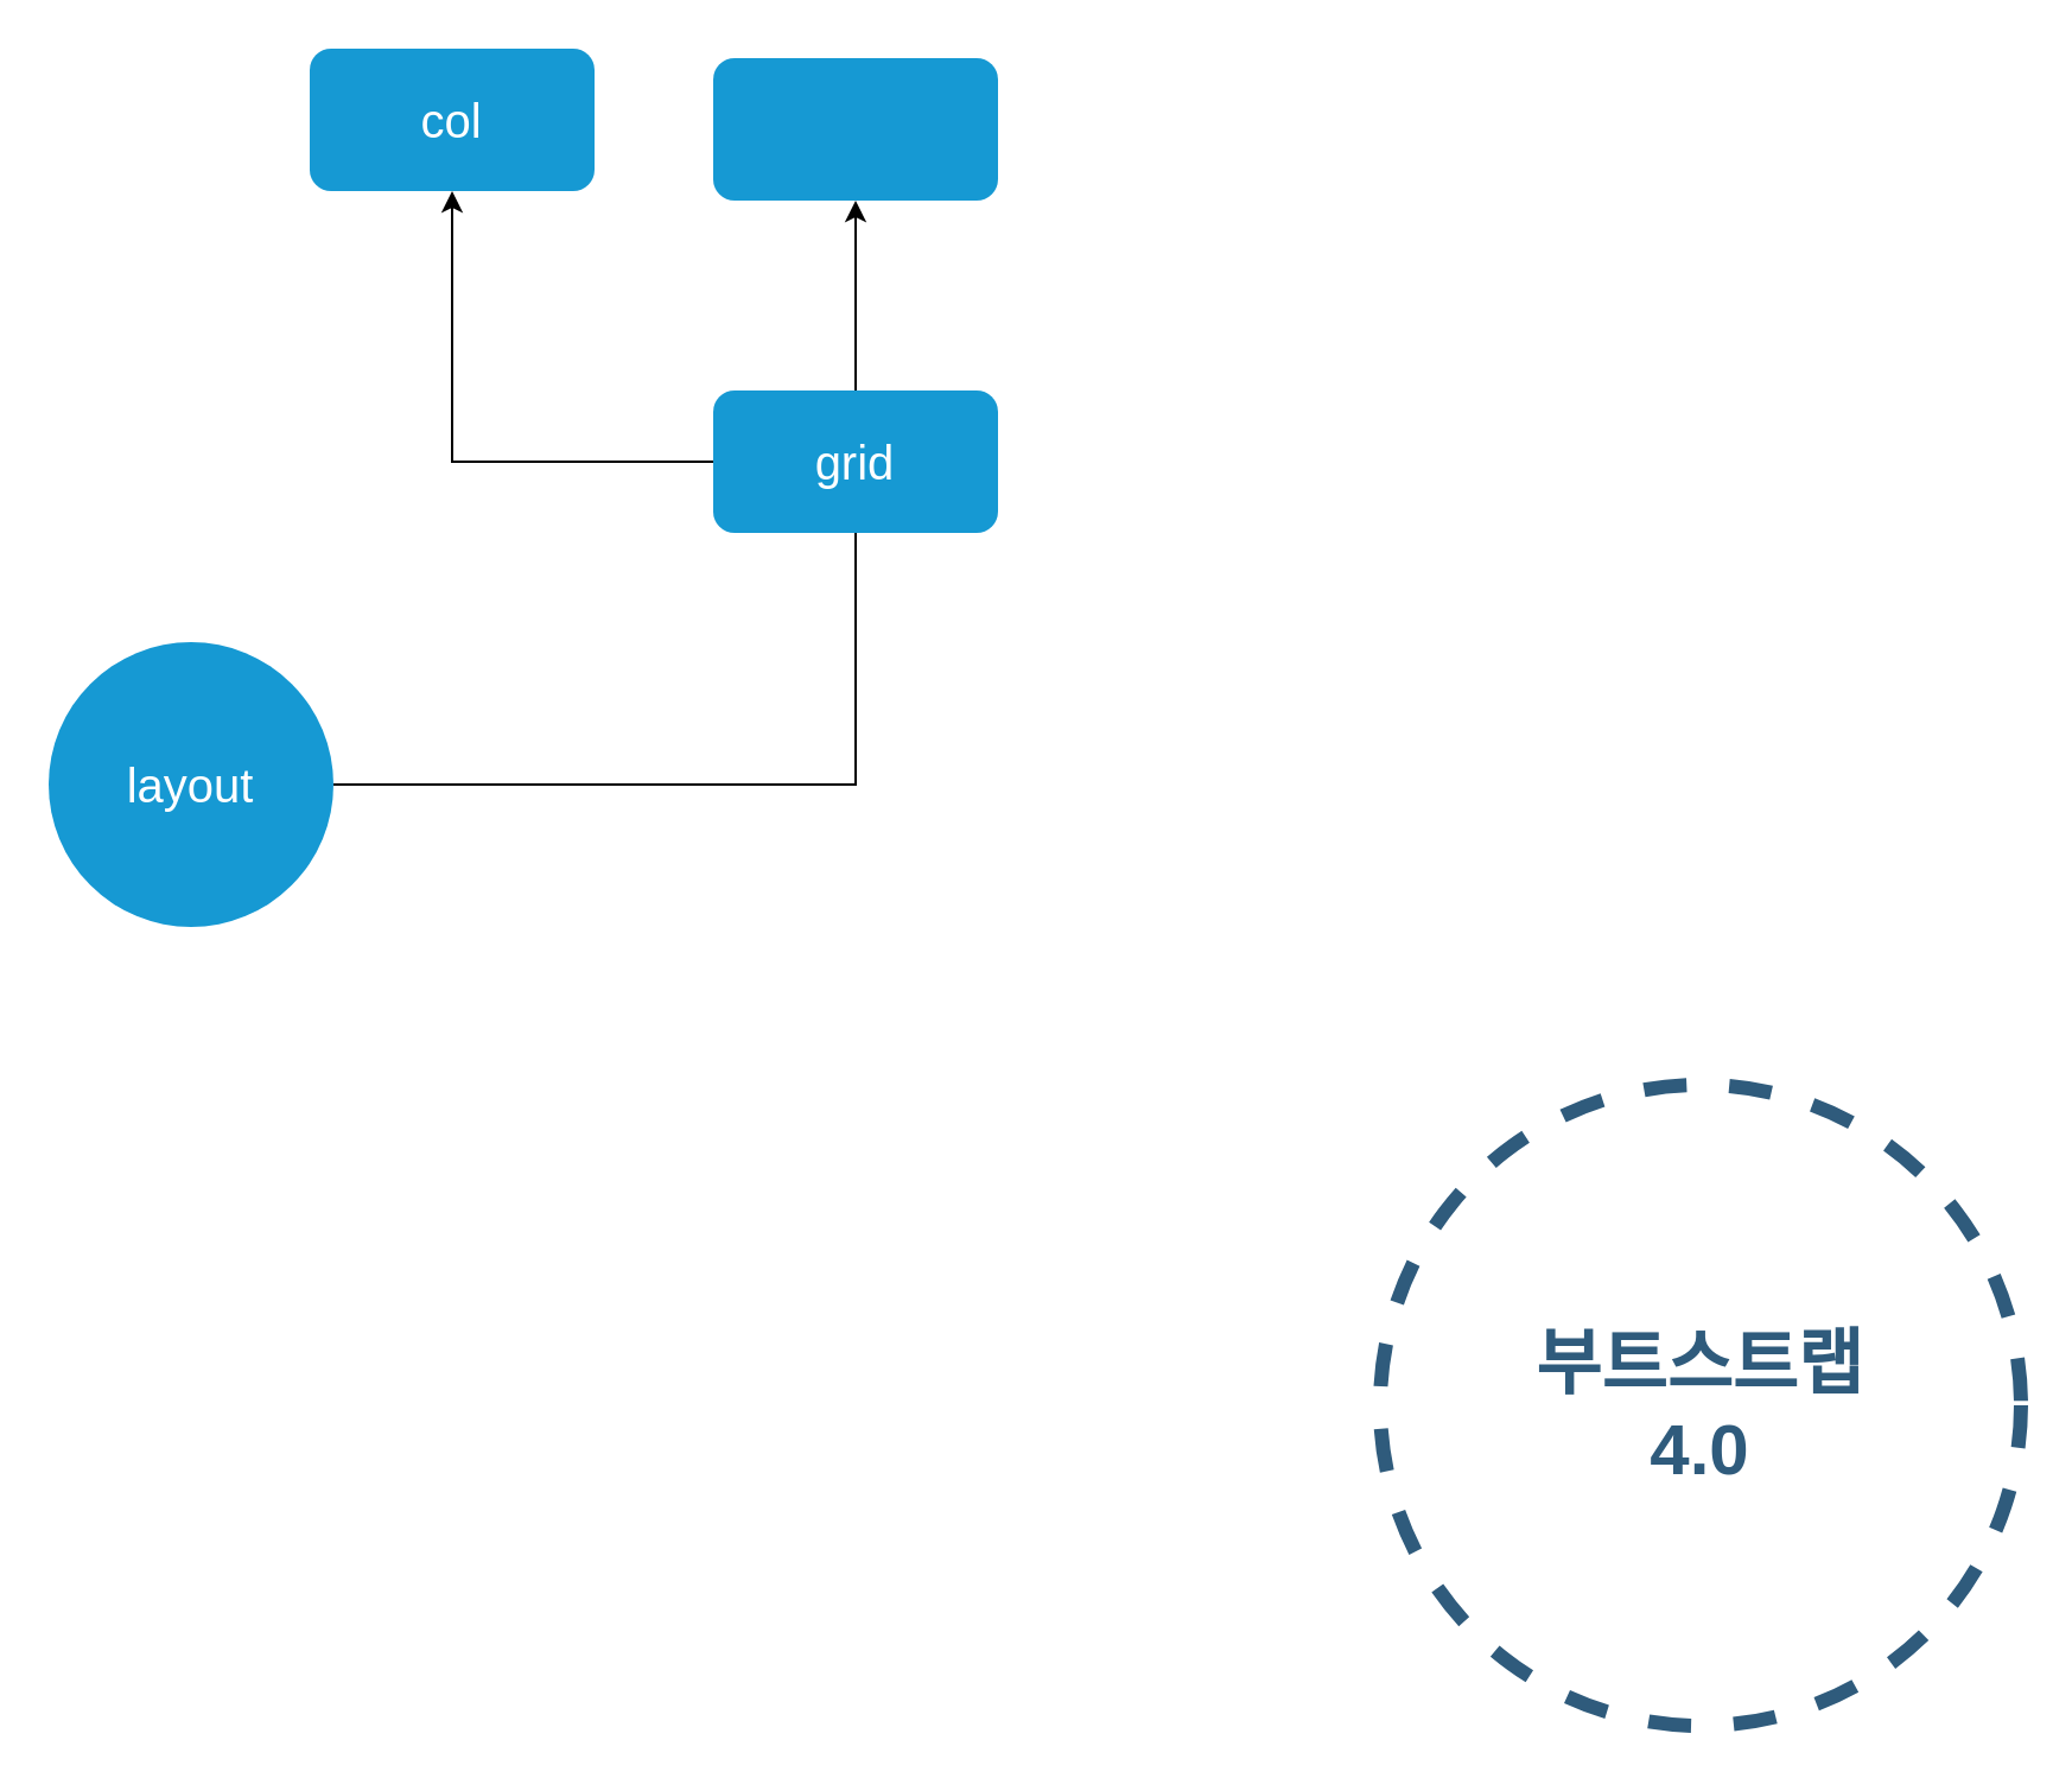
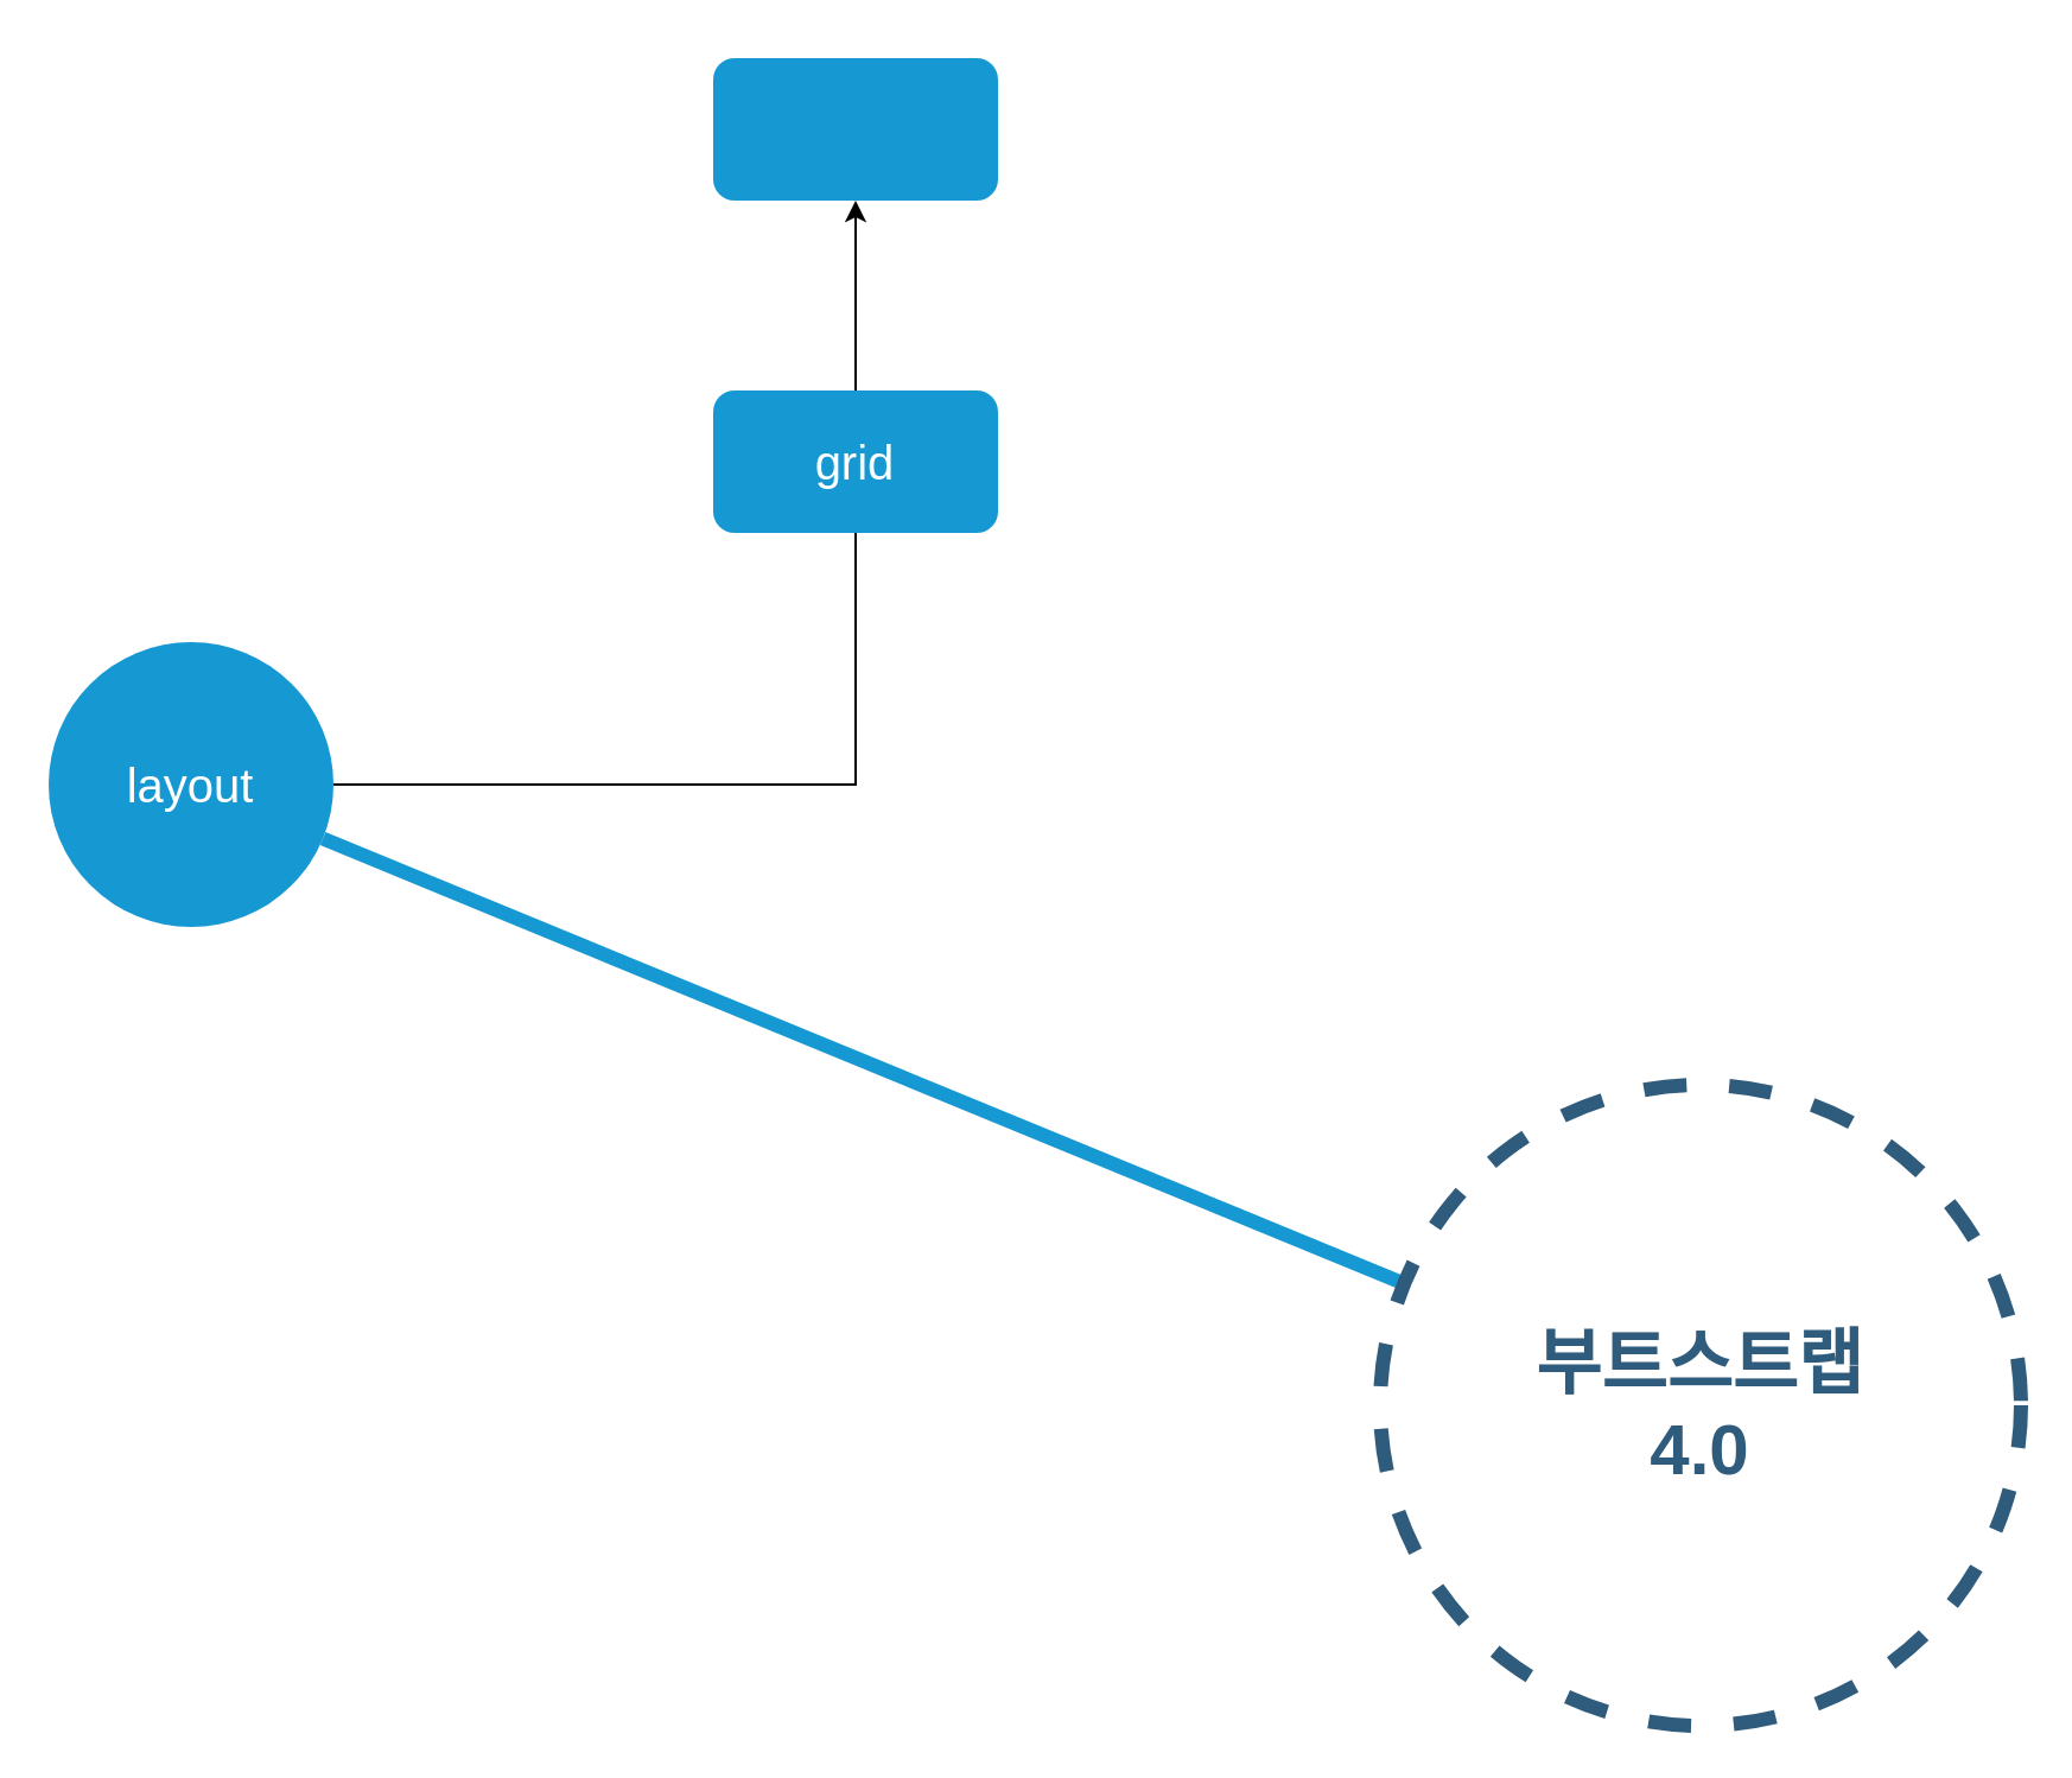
- <mxCell id="9" value="col" style="shape=process;whiteSpace=wrap;html=1;backgroundOutline=1;fontSize=20;fillColor=#1699D3;strokeColor=none;fontColor=#FFFFFF;rounded=1;shadow=0;strokeWidth=3;" vertex="1" parent="1"><mxGeometry x="130" y="20" width="120" height="60" as="geometry" /></mxCell>
- <mxCell id="6" value="" style="edgeStyle=orthogonalEdgeStyle;rounded=0;orthogonalLoop=1;jettySize=auto;html=1;" edge="1" parent="1" source="8" target="9"><mxGeometry relative="1" as="geometry" /></mxCell>
+ <mxCell id="4" style="endArrow=none;strokeWidth=6;strokeColor=#1699D3;html=1;" parent="1" source="5" target="3" edge="1"><mxGeometry relative="1" as="geometry" /></mxCell>
